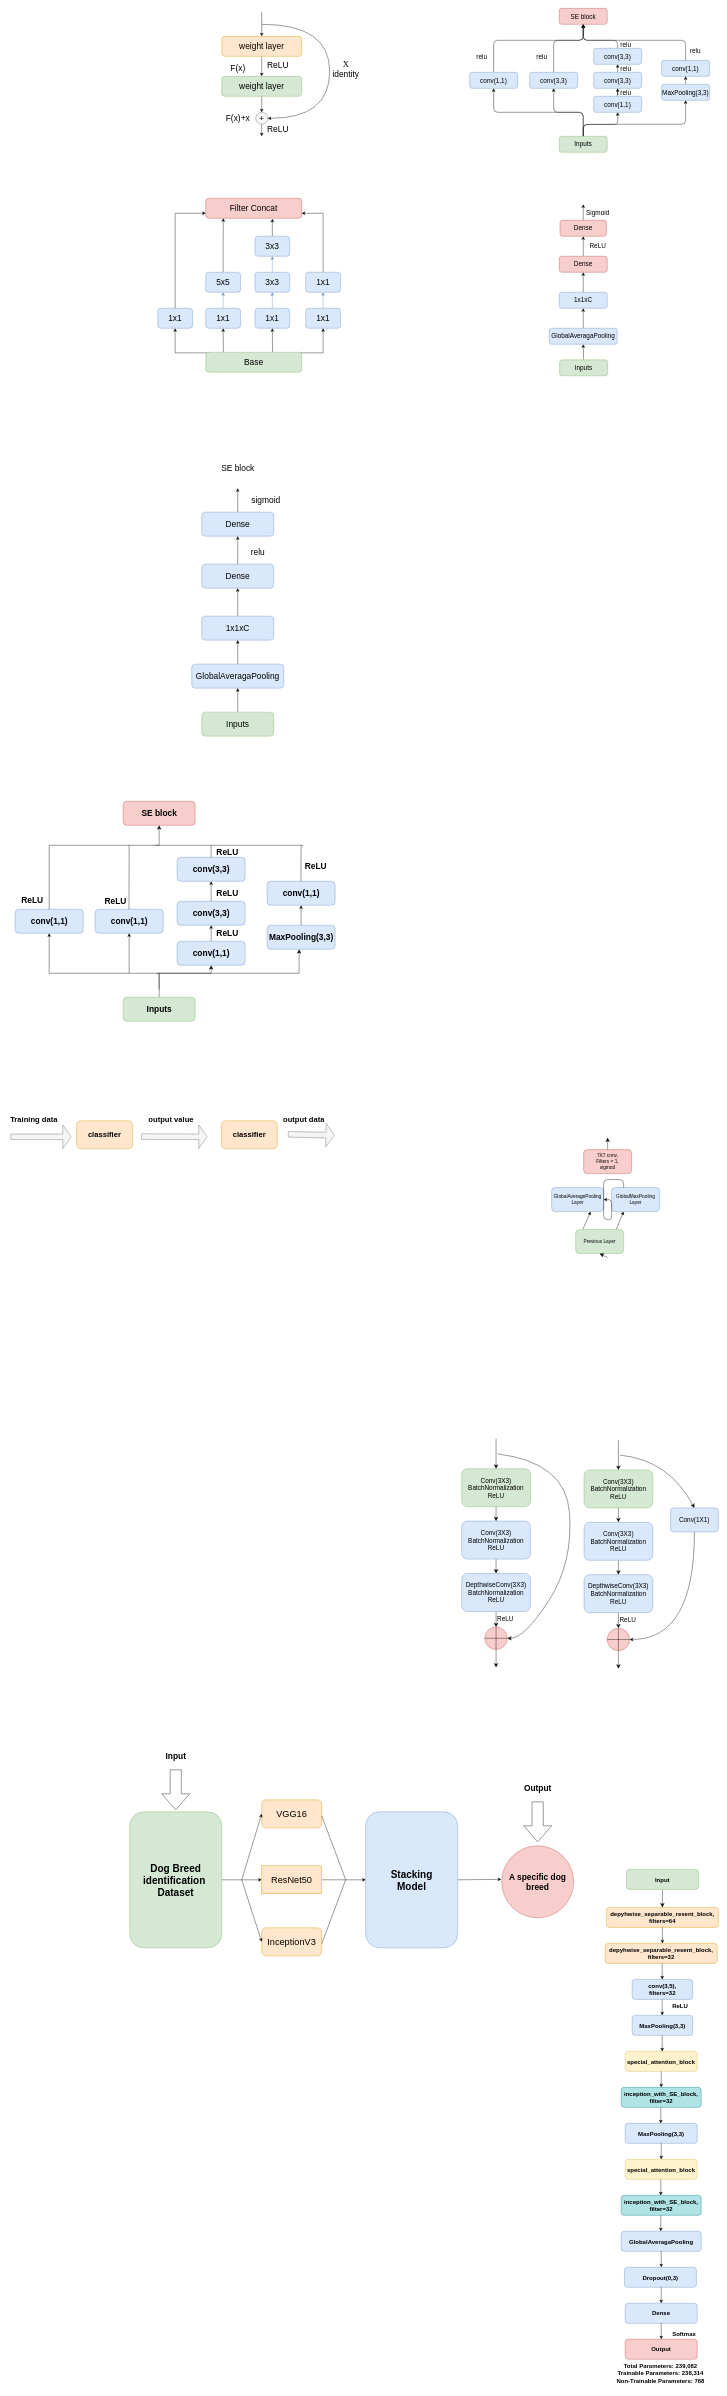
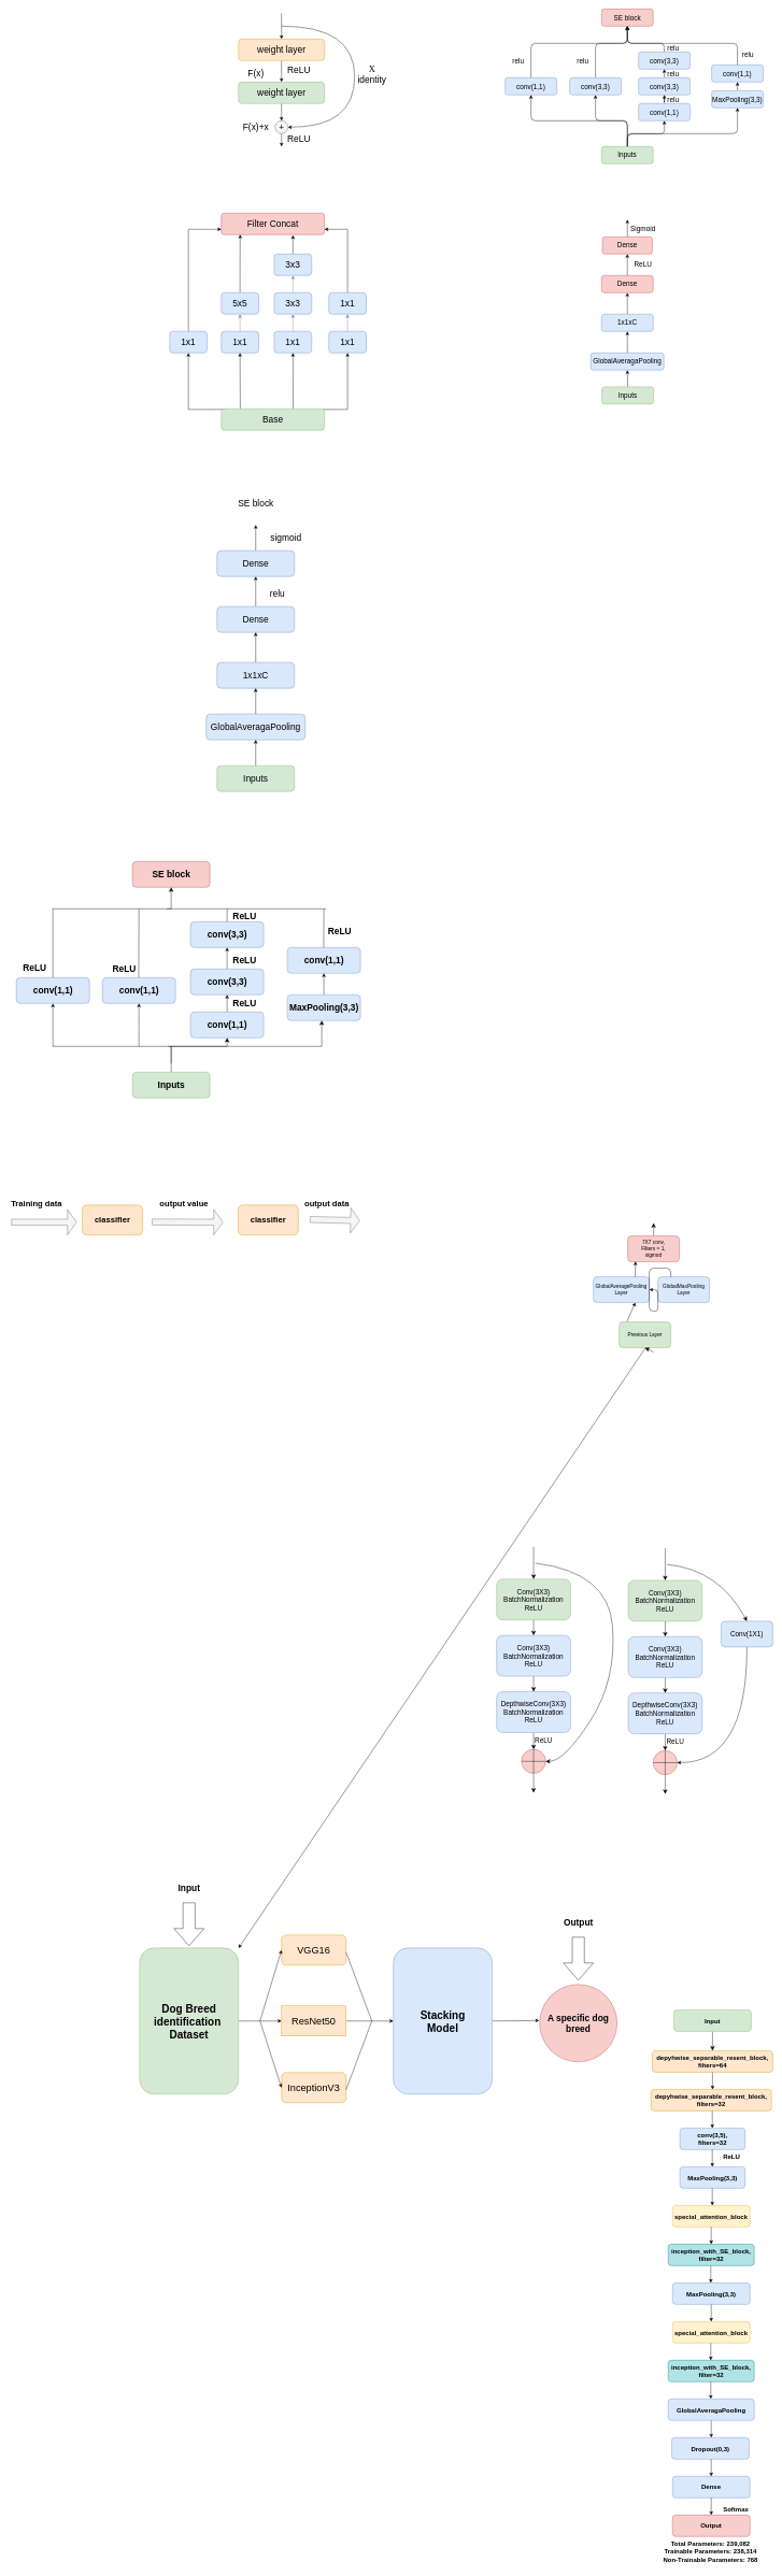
- <mxCell id="36" value="&lt;font style=&quot;font-size: 21px;&quot;&gt;Base&lt;/font&gt;" style="rounded=1;whiteSpace=wrap;html=1;fillColor=#d5e8d4;strokeColor=#82b366;" parent="1" vertex="1"><mxGeometry x="514" y="880" width="240" height="50" as="geometry" /></mxCell>
+ <mxCell id="36" value="&lt;font style=&quot;font-size: 21px;&quot;&gt;Base&lt;/font&gt;" style="rounded=1;whiteSpace=wrap;html=1;fillColor=#d5e8d4;strokeColor=#82b366;" parent="1" vertex="1"><mxGeometry x="514" y="950" width="240" height="50" as="geometry" /></mxCell>
+ <mxCell id="134" style="edgeStyle=orthogonalEdgeStyle;rounded=1;orthogonalLoop=1;jettySize=auto;html=1;exitX=0.75;exitY=0;exitDx=0;exitDy=0;entryX=0.149;entryY=0.989;entryDx=0;entryDy=0;entryPerimeter=0;labelBackgroundColor=none;fontColor=default;fontFamily=Helvetica;" parent="1" source="130" target="133" edge="1"><mxGeometry relative="1" as="geometry" /></mxCell>
- <mxCell id="128" style="rounded=1;orthogonalLoop=1;jettySize=auto;html=1;exitX=0.841;exitY=0.027;exitDx=0;exitDy=0;entryX=0.25;entryY=1;entryDx=0;entryDy=0;labelBackgroundColor=none;fontColor=default;fontFamily=Helvetica;exitPerimeter=0;" parent="1" source="129" target="131" edge="1"><mxGeometry relative="1" as="geometry" /></mxCell>
+ <mxCell id="128" style="rounded=1;orthogonalLoop=1;jettySize=auto;html=1;exitX=0.841;exitY=0.027;exitDx=0;exitDy=0;labelBackgroundColor=none;fontColor=default;fontFamily=Helvetica;exitPerimeter=0;" parent="1" source="129" target="111" edge="1"><mxGeometry relative="1" as="geometry" /></mxCell>
